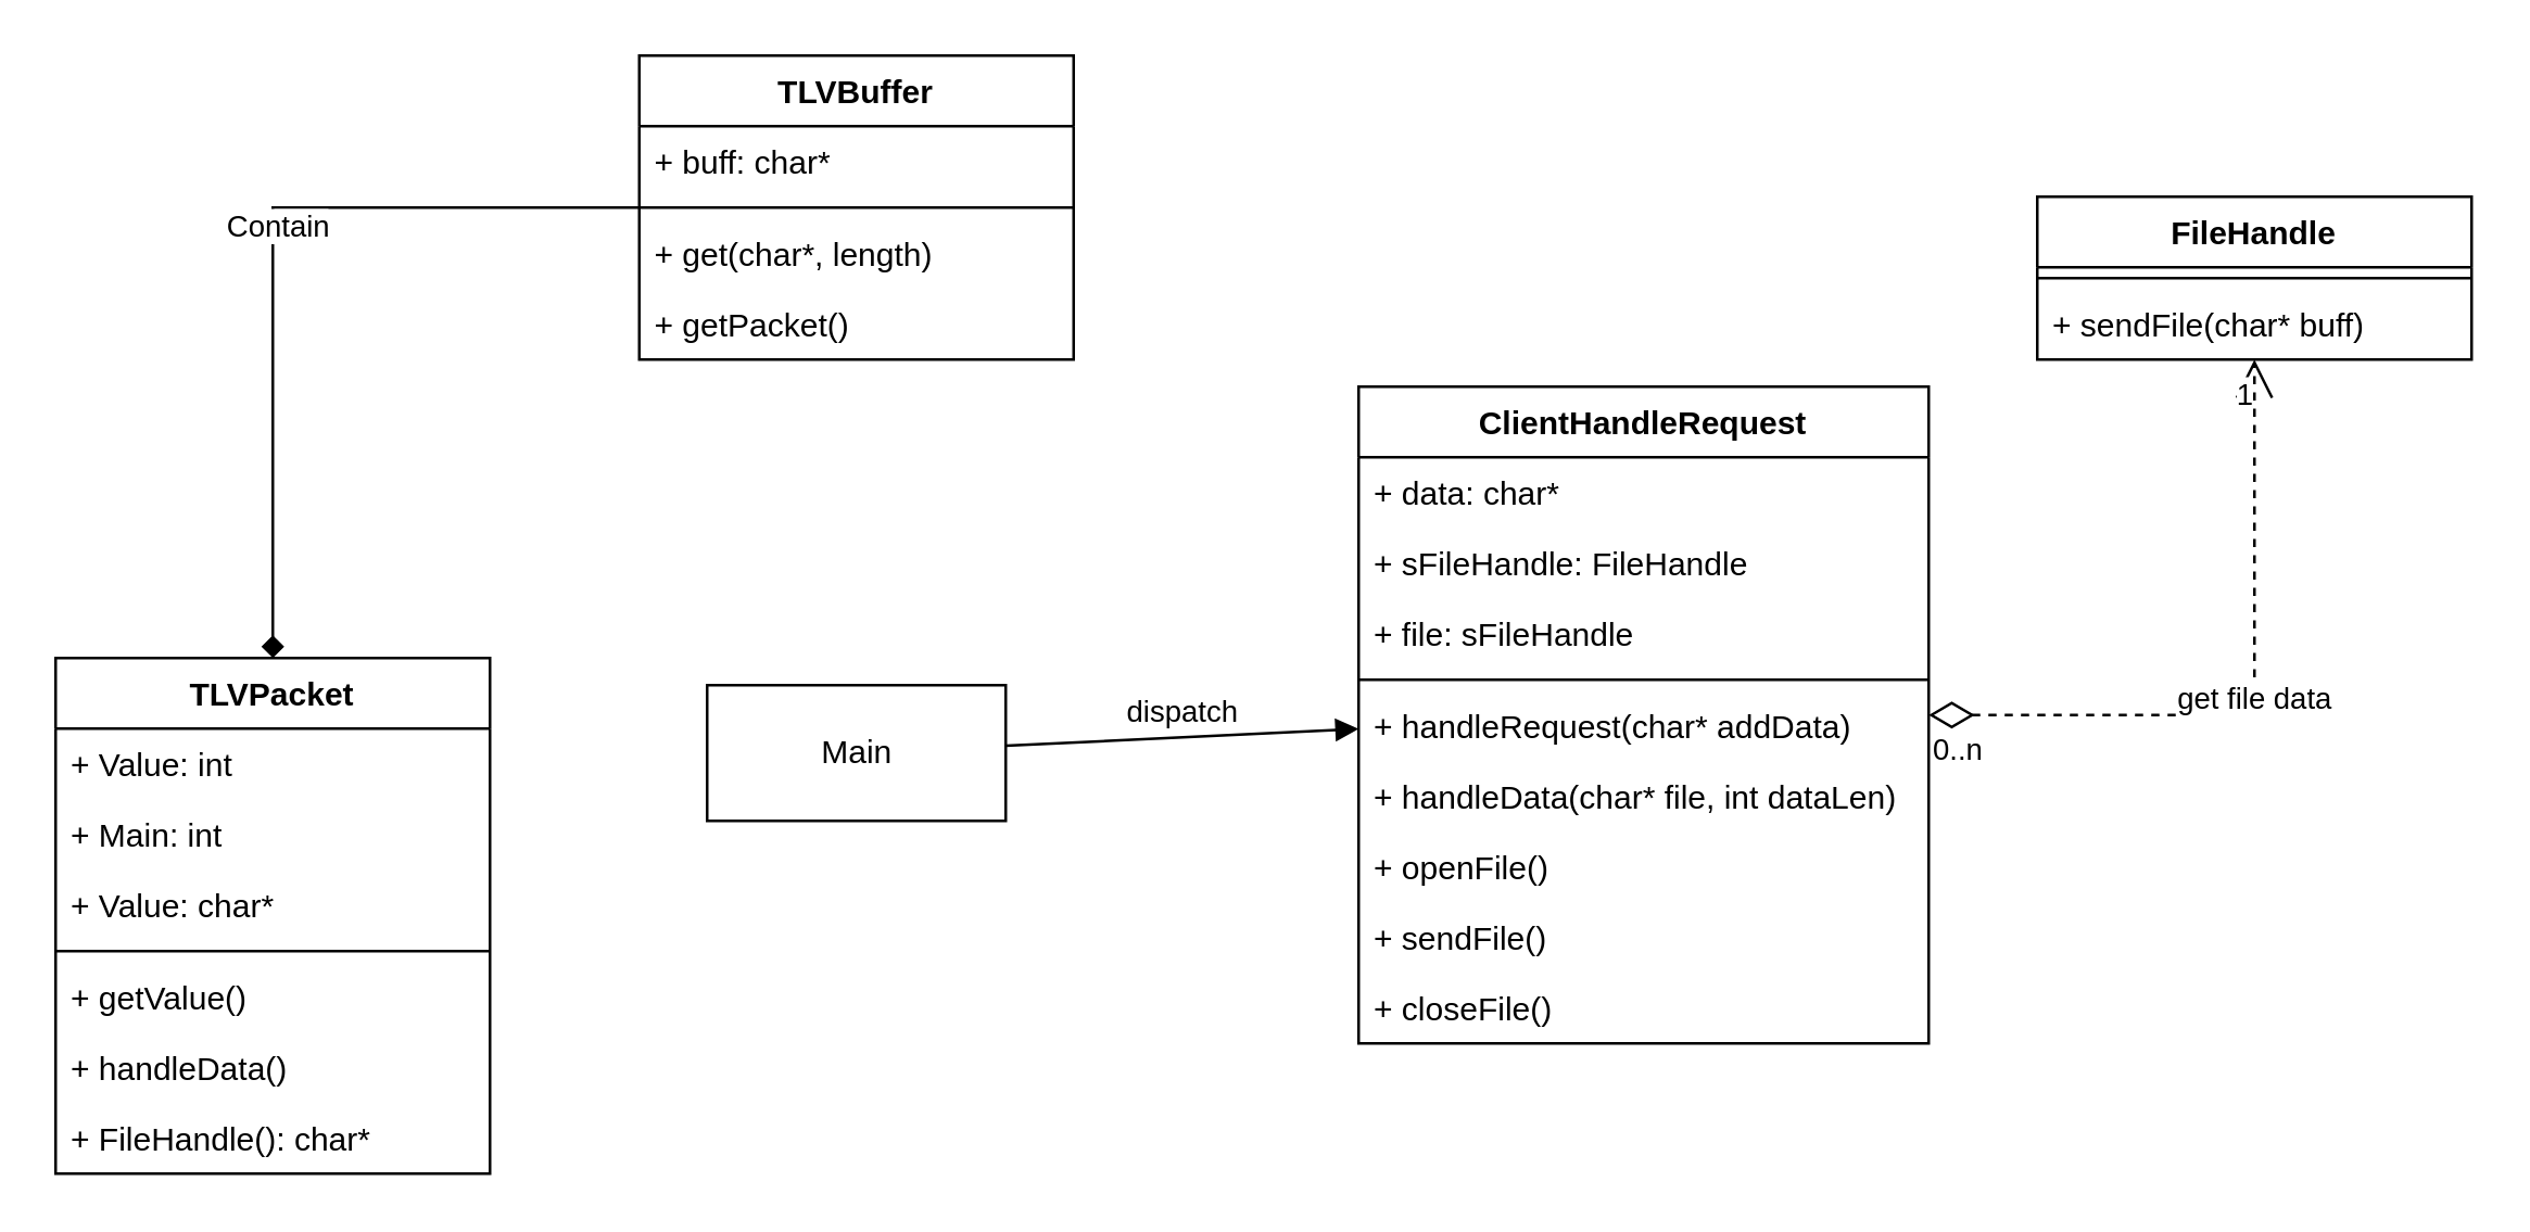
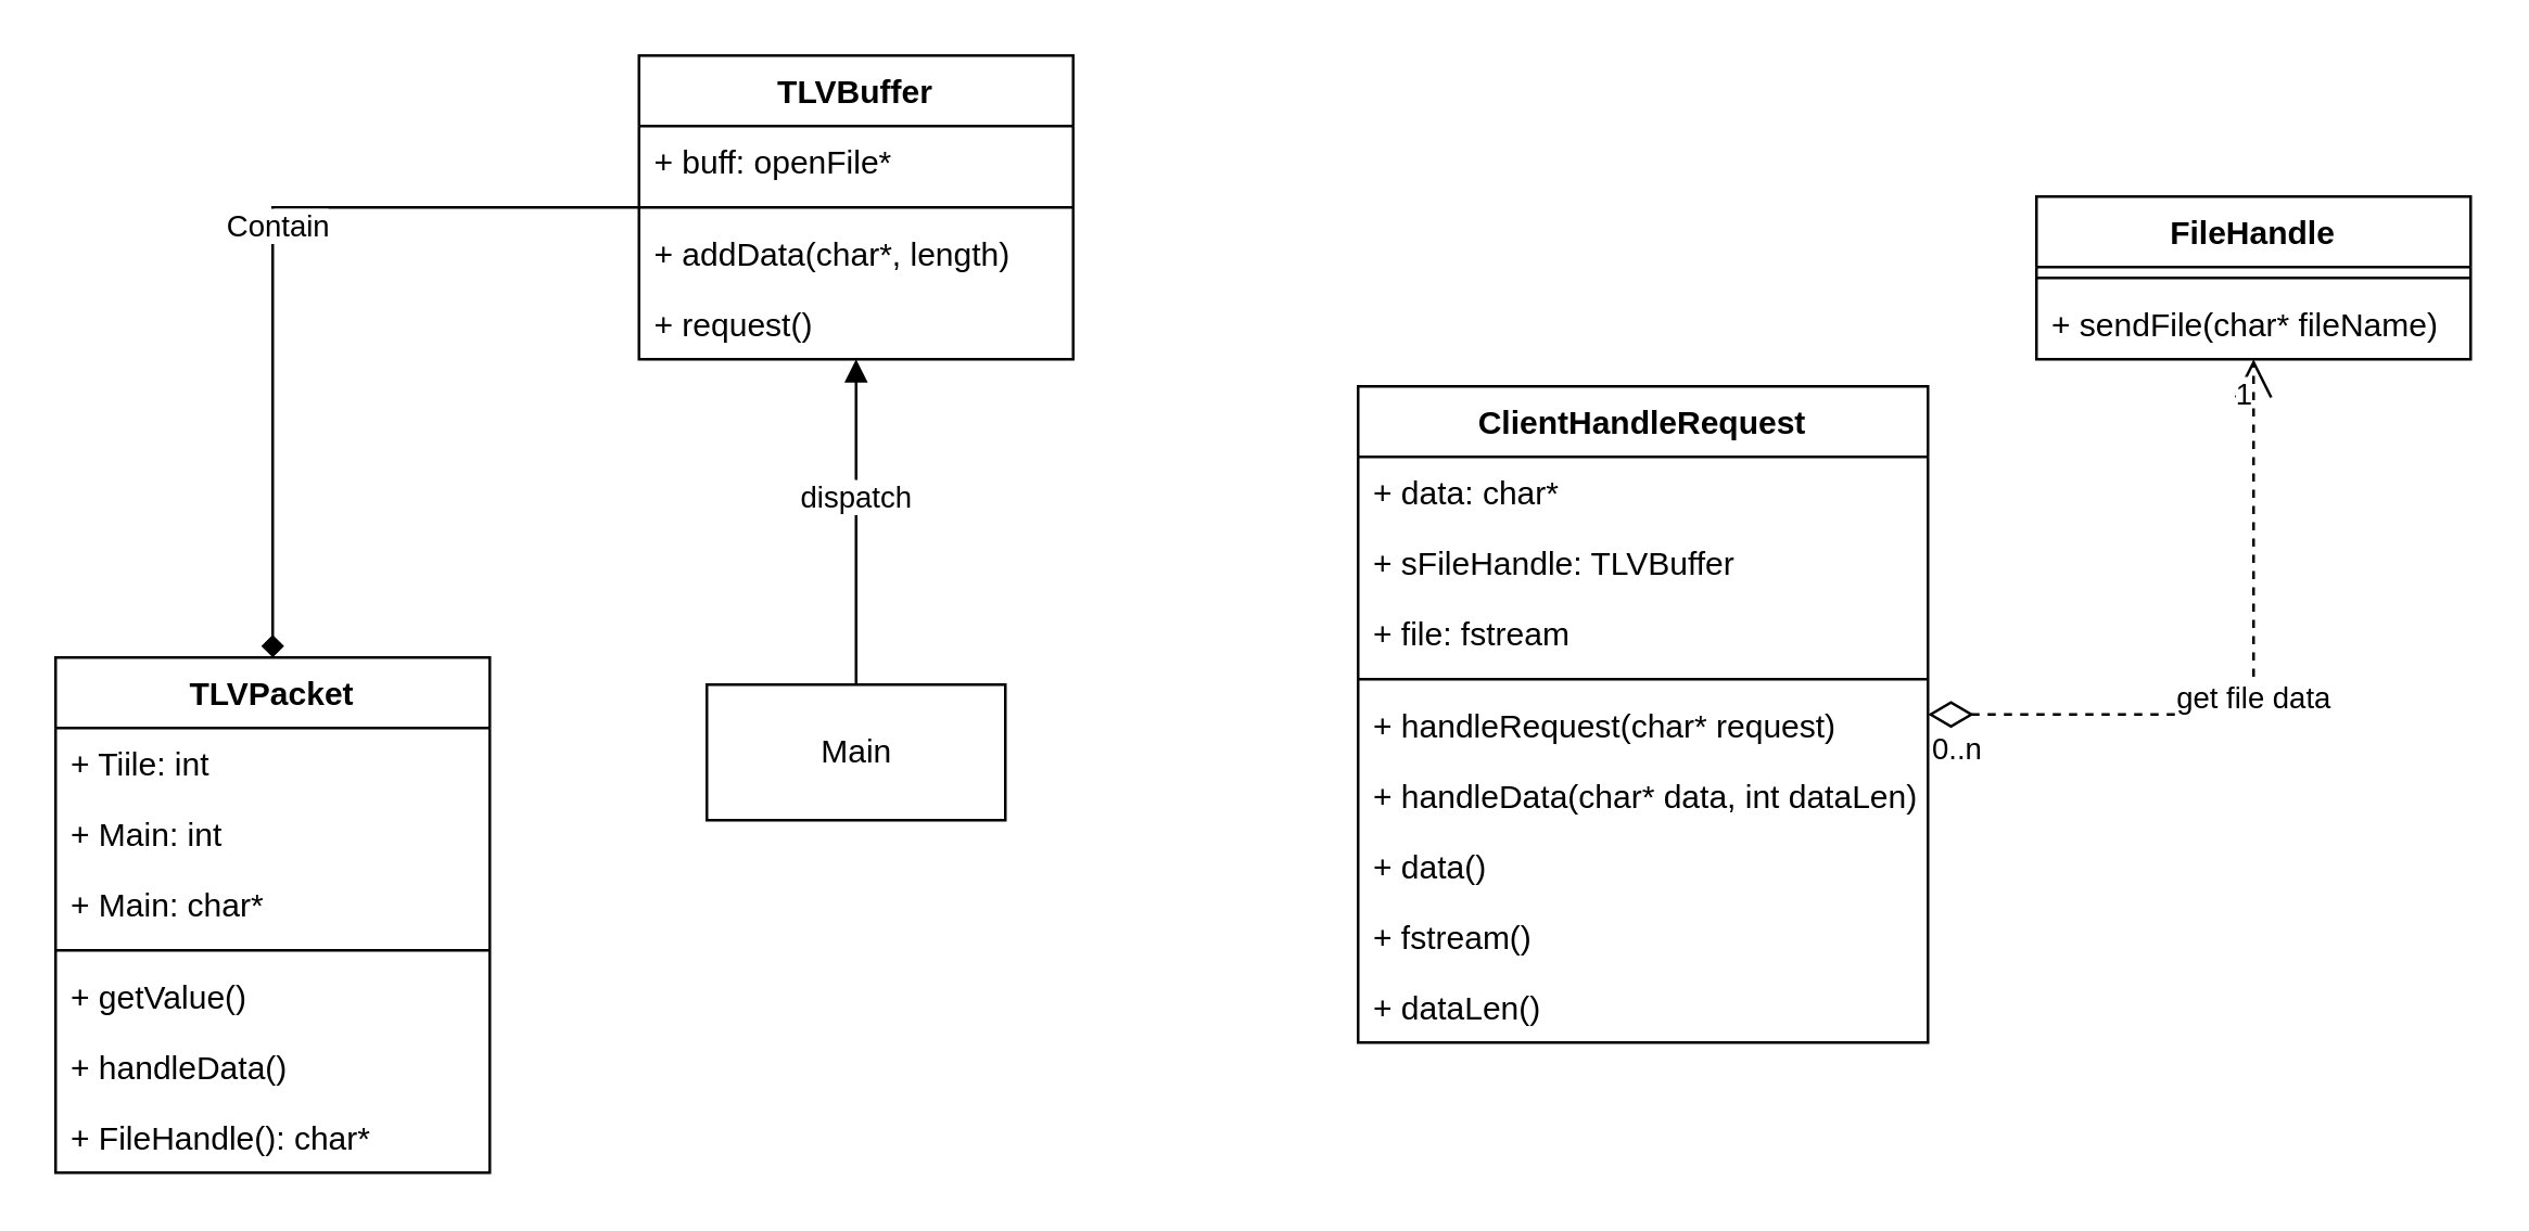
- <mxCell id="13" value="+ buff: char*" style="text;strokeColor=none;fillColor=none;align=left;verticalAlign=top;spacingLeft=4;spacingRight=4;overflow=hidden;rotatable=0;points=[[0,0.5],[1,0.5]];portConstraint=eastwest;" vertex="1" parent="12"><mxGeometry y="26" width="160" height="26" as="geometry" /></mxCell>
+ <mxCell id="13" value="+ buff: openFile*" style="text;strokeColor=none;fillColor=none;align=left;verticalAlign=top;spacingLeft=4;spacingRight=4;overflow=hidden;rotatable=0;points=[[0,0.5],[1,0.5]];portConstraint=eastwest;" vertex="1" parent="12"><mxGeometry y="26" width="160" height="26" as="geometry" /></mxCell>
- <mxCell id="15" value="+ get(char*, length)" style="text;strokeColor=none;fillColor=none;align=left;verticalAlign=top;spacingLeft=4;spacingRight=4;overflow=hidden;rotatable=0;points=[[0,0.5],[1,0.5]];portConstraint=eastwest;" vertex="1" parent="12"><mxGeometry y="60" width="160" height="26" as="geometry" /></mxCell>
+ <mxCell id="15" value="+ addData(char*, length)" style="text;strokeColor=none;fillColor=none;align=left;verticalAlign=top;spacingLeft=4;spacingRight=4;overflow=hidden;rotatable=0;points=[[0,0.5],[1,0.5]];portConstraint=eastwest;" vertex="1" parent="12"><mxGeometry y="60" width="160" height="26" as="geometry" /></mxCell>
- <mxCell id="16" value="+ getPacket()" style="text;strokeColor=none;fillColor=none;align=left;verticalAlign=top;spacingLeft=4;spacingRight=4;overflow=hidden;rotatable=0;points=[[0,0.5],[1,0.5]];portConstraint=eastwest;" vertex="1" parent="12"><mxGeometry y="86" width="160" height="26" as="geometry" /></mxCell>
+ <mxCell id="16" value="+ request()" style="text;strokeColor=none;fillColor=none;align=left;verticalAlign=top;spacingLeft=4;spacingRight=4;overflow=hidden;rotatable=0;points=[[0,0.5],[1,0.5]];portConstraint=eastwest;" vertex="1" parent="12"><mxGeometry y="86" width="160" height="26" as="geometry" /></mxCell>
- <mxCell id="29" value="+ sendFile(char* buff)" style="text;strokeColor=none;fillColor=none;align=left;verticalAlign=top;spacingLeft=4;spacingRight=4;overflow=hidden;rotatable=0;points=[[0,0.5],[1,0.5]];portConstraint=eastwest;" vertex="1" parent="27"><mxGeometry y="34" width="160" height="26" as="geometry" /></mxCell>
+ <mxCell id="29" value="+ sendFile(char* fileName)" style="text;strokeColor=none;fillColor=none;align=left;verticalAlign=top;spacingLeft=4;spacingRight=4;overflow=hidden;rotatable=0;points=[[0,0.5],[1,0.5]];portConstraint=eastwest;" vertex="1" parent="27"><mxGeometry y="34" width="160" height="26" as="geometry" /></mxCell>
- <mxCell id="19" value="+ sFileHandle: FileHandle" style="text;strokeColor=none;fillColor=none;align=left;verticalAlign=top;spacingLeft=4;spacingRight=4;overflow=hidden;rotatable=0;points=[[0,0.5],[1,0.5]];portConstraint=eastwest;" vertex="1" parent="17"><mxGeometry y="52" width="210" height="26" as="geometry" /></mxCell>
+ <mxCell id="19" value="+ sFileHandle: TLVBuffer" style="text;strokeColor=none;fillColor=none;align=left;verticalAlign=top;spacingLeft=4;spacingRight=4;overflow=hidden;rotatable=0;points=[[0,0.5],[1,0.5]];portConstraint=eastwest;" vertex="1" parent="17"><mxGeometry y="52" width="210" height="26" as="geometry" /></mxCell>
+ <mxCell id="34" value="dispatch" style="html=1;verticalAlign=bottom;endArrow=block;" edge="1" parent="1" source="33" target="12"><mxGeometry width="80" relative="1" as="geometry"><mxPoint x="320" y="322" as="sourcePoint" /><mxPoint x="400" y="322" as="targetPoint" /></mxGeometry></mxCell>
- <mxCell id="20" value="+ file: sFileHandle" style="text;strokeColor=none;fillColor=none;align=left;verticalAlign=top;spacingLeft=4;spacingRight=4;overflow=hidden;rotatable=0;points=[[0,0.5],[1,0.5]];portConstraint=eastwest;" vertex="1" parent="17"><mxGeometry y="78" width="210" height="26" as="geometry" /></mxCell>
+ <mxCell id="20" value="+ file: fstream" style="text;strokeColor=none;fillColor=none;align=left;verticalAlign=top;spacingLeft=4;spacingRight=4;overflow=hidden;rotatable=0;points=[[0,0.5],[1,0.5]];portConstraint=eastwest;" vertex="1" parent="17"><mxGeometry y="78" width="210" height="26" as="geometry" /></mxCell>
- <mxCell id="22" value="+ handleRequest(char* addData)" style="text;strokeColor=none;fillColor=none;align=left;verticalAlign=top;spacingLeft=4;spacingRight=4;overflow=hidden;rotatable=0;points=[[0,0.5],[1,0.5]];portConstraint=eastwest;" vertex="1" parent="17"><mxGeometry y="112" width="210" height="26" as="geometry" /></mxCell>
+ <mxCell id="22" value="+ handleRequest(char* request)" style="text;strokeColor=none;fillColor=none;align=left;verticalAlign=top;spacingLeft=4;spacingRight=4;overflow=hidden;rotatable=0;points=[[0,0.5],[1,0.5]];portConstraint=eastwest;" vertex="1" parent="17"><mxGeometry y="112" width="210" height="26" as="geometry" /></mxCell>
- <mxCell id="35" value="dispatch" style="html=1;verticalAlign=bottom;endArrow=block;" edge="1" parent="1" source="33" target="17"><mxGeometry width="80" relative="1" as="geometry"><mxPoint x="320" y="322" as="sourcePoint" /><mxPoint x="530" y="292" as="targetPoint" /></mxGeometry></mxCell>
- <mxCell id="5" value="+ Value: int" style="text;strokeColor=none;fillColor=none;align=left;verticalAlign=top;spacingLeft=4;spacingRight=4;overflow=hidden;rotatable=0;points=[[0,0.5],[1,0.5]];portConstraint=eastwest;" vertex="1" parent="4"><mxGeometry y="26" width="160" height="26" as="geometry" /></mxCell>
+ <mxCell id="5" value="+ Tiile: int" style="text;strokeColor=none;fillColor=none;align=left;verticalAlign=top;spacingLeft=4;spacingRight=4;overflow=hidden;rotatable=0;points=[[0,0.5],[1,0.5]];portConstraint=eastwest;" vertex="1" parent="4"><mxGeometry y="26" width="160" height="26" as="geometry" /></mxCell>
- <mxCell id="23" value="+ handleData(char* file, int dataLen)" style="text;strokeColor=none;fillColor=none;align=left;verticalAlign=top;spacingLeft=4;spacingRight=4;overflow=hidden;rotatable=0;points=[[0,0.5],[1,0.5]];portConstraint=eastwest;" vertex="1" parent="17"><mxGeometry y="138" width="210" height="26" as="geometry" /></mxCell>
+ <mxCell id="23" value="+ handleData(char* data, int dataLen)" style="text;strokeColor=none;fillColor=none;align=left;verticalAlign=top;spacingLeft=4;spacingRight=4;overflow=hidden;rotatable=0;points=[[0,0.5],[1,0.5]];portConstraint=eastwest;" vertex="1" parent="17"><mxGeometry y="138" width="210" height="26" as="geometry" /></mxCell>
- <mxCell id="24" value="+ openFile()" style="text;strokeColor=none;fillColor=none;align=left;verticalAlign=top;spacingLeft=4;spacingRight=4;overflow=hidden;rotatable=0;points=[[0,0.5],[1,0.5]];portConstraint=eastwest;" vertex="1" parent="17"><mxGeometry y="164" width="210" height="26" as="geometry" /></mxCell>
+ <mxCell id="24" value="+ data()" style="text;strokeColor=none;fillColor=none;align=left;verticalAlign=top;spacingLeft=4;spacingRight=4;overflow=hidden;rotatable=0;points=[[0,0.5],[1,0.5]];portConstraint=eastwest;" vertex="1" parent="17"><mxGeometry y="164" width="210" height="26" as="geometry" /></mxCell>
- <mxCell id="7" value="+ Value: char*" style="text;strokeColor=none;fillColor=none;align=left;verticalAlign=top;spacingLeft=4;spacingRight=4;overflow=hidden;rotatable=0;points=[[0,0.5],[1,0.5]];portConstraint=eastwest;" vertex="1" parent="4"><mxGeometry y="78" width="160" height="26" as="geometry" /></mxCell>
+ <mxCell id="7" value="+ Main: char*" style="text;strokeColor=none;fillColor=none;align=left;verticalAlign=top;spacingLeft=4;spacingRight=4;overflow=hidden;rotatable=0;points=[[0,0.5],[1,0.5]];portConstraint=eastwest;" vertex="1" parent="4"><mxGeometry y="78" width="160" height="26" as="geometry" /></mxCell>
- <mxCell id="25" value="+ sendFile()" style="text;strokeColor=none;fillColor=none;align=left;verticalAlign=top;spacingLeft=4;spacingRight=4;overflow=hidden;rotatable=0;points=[[0,0.5],[1,0.5]];portConstraint=eastwest;" vertex="1" parent="17"><mxGeometry y="190" width="210" height="26" as="geometry" /></mxCell>
+ <mxCell id="25" value="+ fstream()" style="text;strokeColor=none;fillColor=none;align=left;verticalAlign=top;spacingLeft=4;spacingRight=4;overflow=hidden;rotatable=0;points=[[0,0.5],[1,0.5]];portConstraint=eastwest;" vertex="1" parent="17"><mxGeometry y="190" width="210" height="26" as="geometry" /></mxCell>
- <mxCell id="26" value="+ closeFile()" style="text;strokeColor=none;fillColor=none;align=left;verticalAlign=top;spacingLeft=4;spacingRight=4;overflow=hidden;rotatable=0;points=[[0,0.5],[1,0.5]];portConstraint=eastwest;" vertex="1" parent="17"><mxGeometry y="216" width="210" height="26" as="geometry" /></mxCell>
+ <mxCell id="26" value="+ dataLen()" style="text;strokeColor=none;fillColor=none;align=left;verticalAlign=top;spacingLeft=4;spacingRight=4;overflow=hidden;rotatable=0;points=[[0,0.5],[1,0.5]];portConstraint=eastwest;" vertex="1" parent="17"><mxGeometry y="216" width="210" height="26" as="geometry" /></mxCell>
